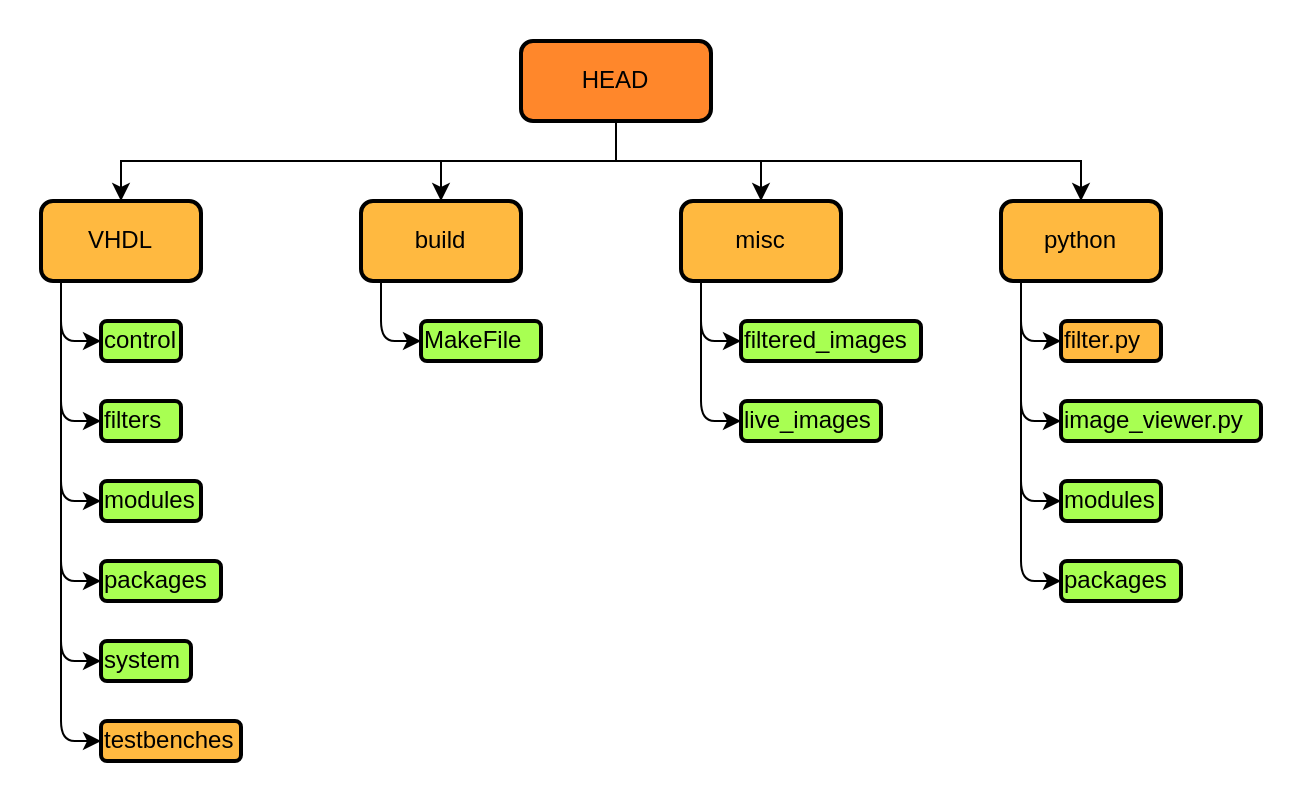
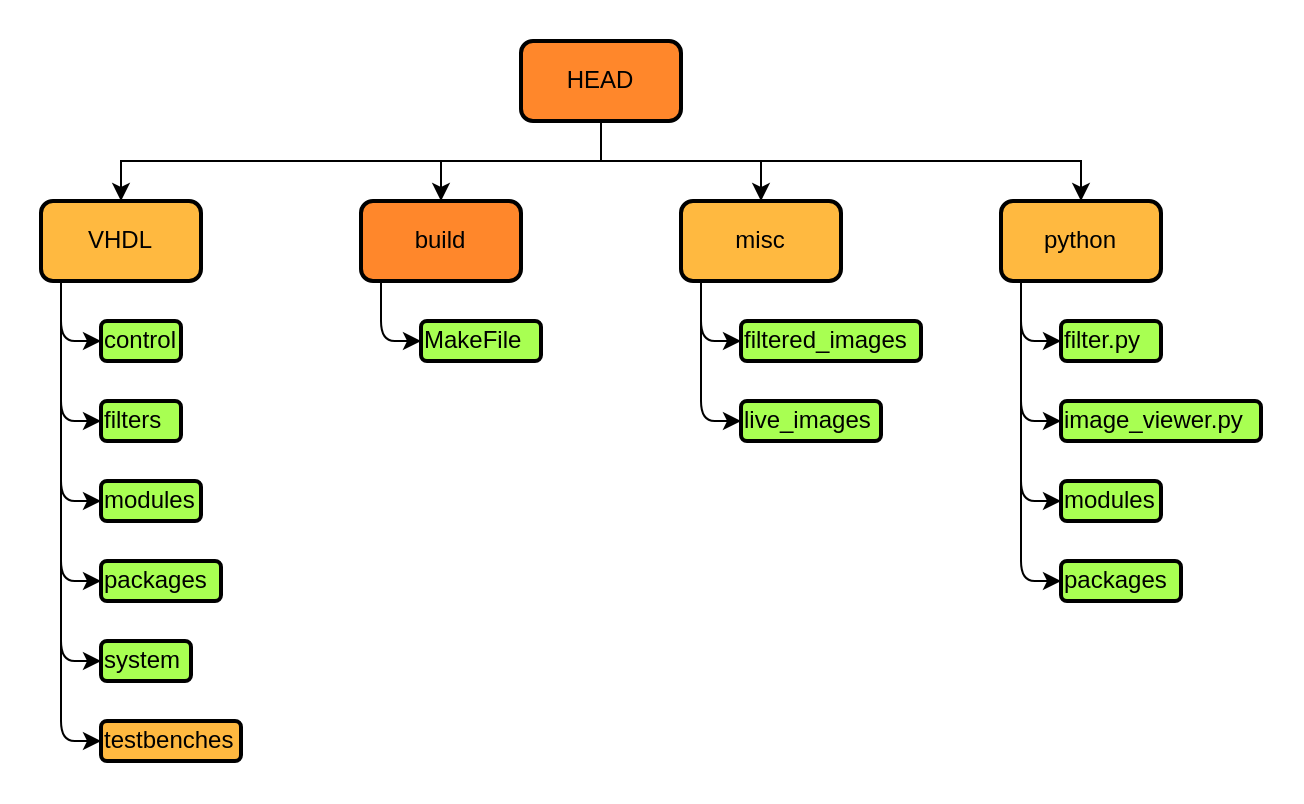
- <mxCell id="6" value="HEAD" style="rounded=1;whiteSpace=wrap;html=1;fillColor=#FF872B;strokeWidth=2;" vertex="1" parent="1"><mxGeometry x="260" y="20" width="95" height="40" as="geometry" /></mxCell>
+ <mxCell id="6" value="HEAD" style="rounded=1;whiteSpace=wrap;html=1;fillColor=#FF872B;strokeWidth=2;" vertex="1" parent="1"><mxGeometry x="260" y="20" width="80" height="40" as="geometry" /></mxCell>
- <mxCell id="7" value="build" style="rounded=1;whiteSpace=wrap;html=1;fillColor=#FFB940;strokeWidth=2;" vertex="1" parent="1"><mxGeometry x="180" y="100" width="80" height="40" as="geometry" /></mxCell>
+ <mxCell id="7" value="build" style="rounded=1;whiteSpace=wrap;html=1;fillColor=#ff872b;strokeWidth=2;" vertex="1" parent="1"><mxGeometry x="180" y="100" width="80" height="40" as="geometry" /></mxCell>
- <mxCell id="29" value="filter.py" style="rounded=1;whiteSpace=wrap;html=1;align=left;fillColor=#ffb940;strokeWidth=2;" vertex="1" parent="1"><mxGeometry x="530" y="160" width="50" height="20" as="geometry" /></mxCell>
+ <mxCell id="29" value="filter.py" style="rounded=1;whiteSpace=wrap;html=1;align=left;fillColor=#A8FF52;strokeWidth=2;" vertex="1" parent="1"><mxGeometry x="530" y="160" width="50" height="20" as="geometry" /></mxCell>
